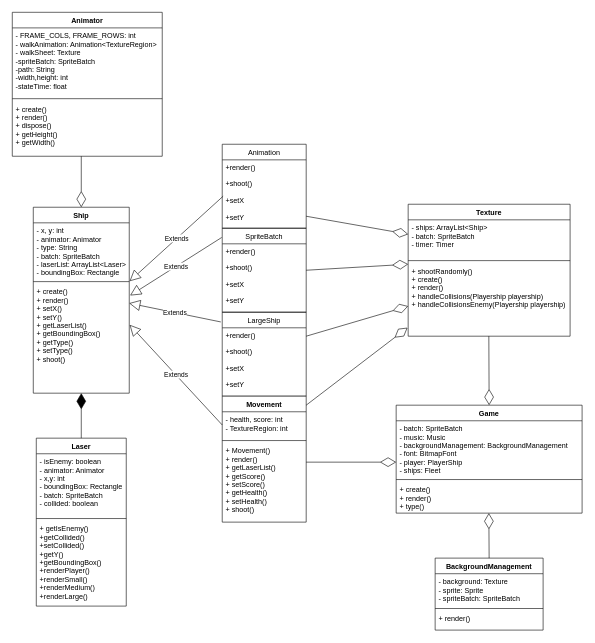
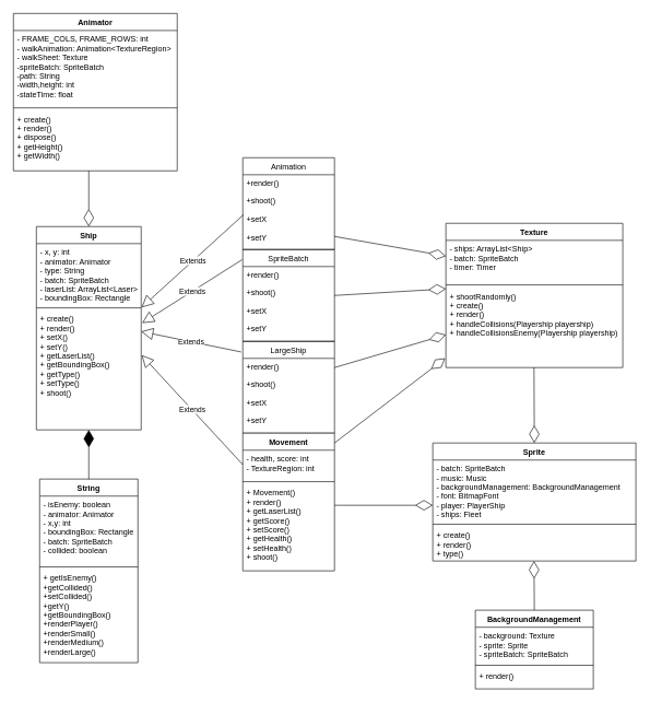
- <mxCell id="31" value="Game" style="swimlane;fontStyle=1;align=center;verticalAlign=top;childLayout=stackLayout;horizontal=1;startSize=26;horizontalStack=0;resizeParent=1;resizeParentMax=0;resizeLast=0;collapsible=1;marginBottom=0;" vertex="1" parent="1"><mxGeometry x="660" y="675" width="310" height="180" as="geometry" /></mxCell>
+ <mxCell id="31" value="Sprite" style="swimlane;fontStyle=1;align=center;verticalAlign=top;childLayout=stackLayout;horizontal=1;startSize=26;horizontalStack=0;resizeParent=1;resizeParentMax=0;resizeLast=0;collapsible=1;marginBottom=0;" vertex="1" parent="1"><mxGeometry x="660" y="675" width="310" height="180" as="geometry" /></mxCell>
- <mxCell id="6" value="Laser&#10;" style="swimlane;fontStyle=1;align=center;verticalAlign=top;childLayout=stackLayout;horizontal=1;startSize=26;horizontalStack=0;resizeParent=1;resizeParentMax=0;resizeLast=0;collapsible=1;marginBottom=0;" vertex="1" parent="1"><mxGeometry x="60" y="730" width="150" height="280" as="geometry" /></mxCell>
+ <mxCell id="6" value="String&#10;" style="swimlane;fontStyle=1;align=center;verticalAlign=top;childLayout=stackLayout;horizontal=1;startSize=26;horizontalStack=0;resizeParent=1;resizeParentMax=0;resizeLast=0;collapsible=1;marginBottom=0;" vertex="1" parent="1"><mxGeometry x="60" y="730" width="150" height="280" as="geometry" /></mxCell>
